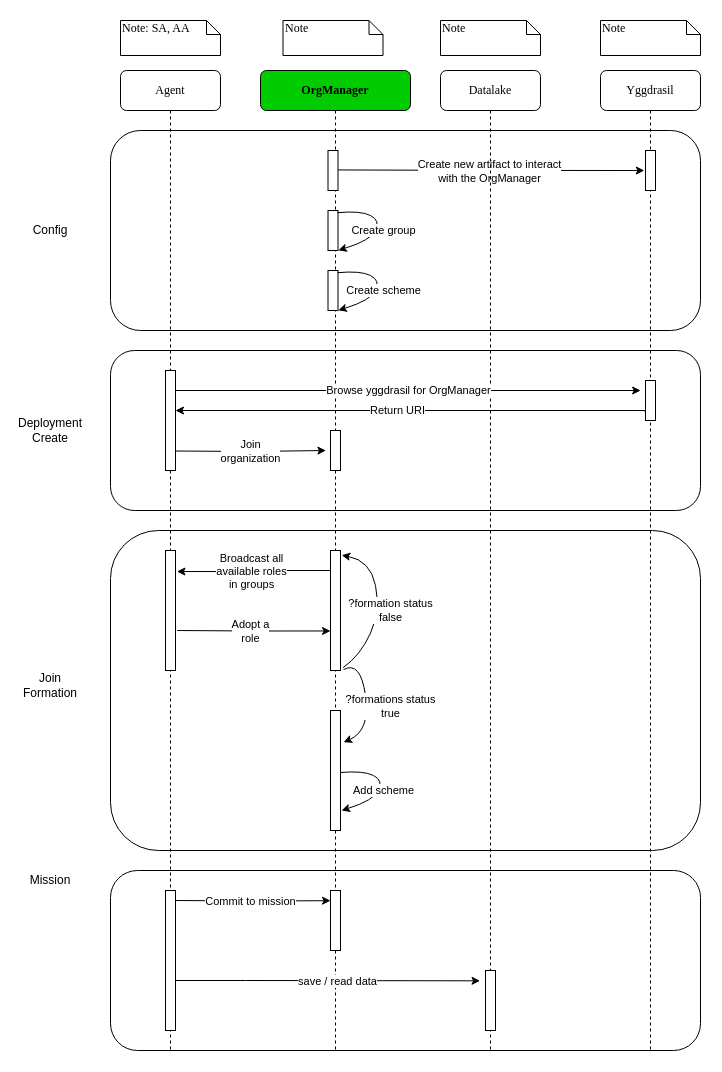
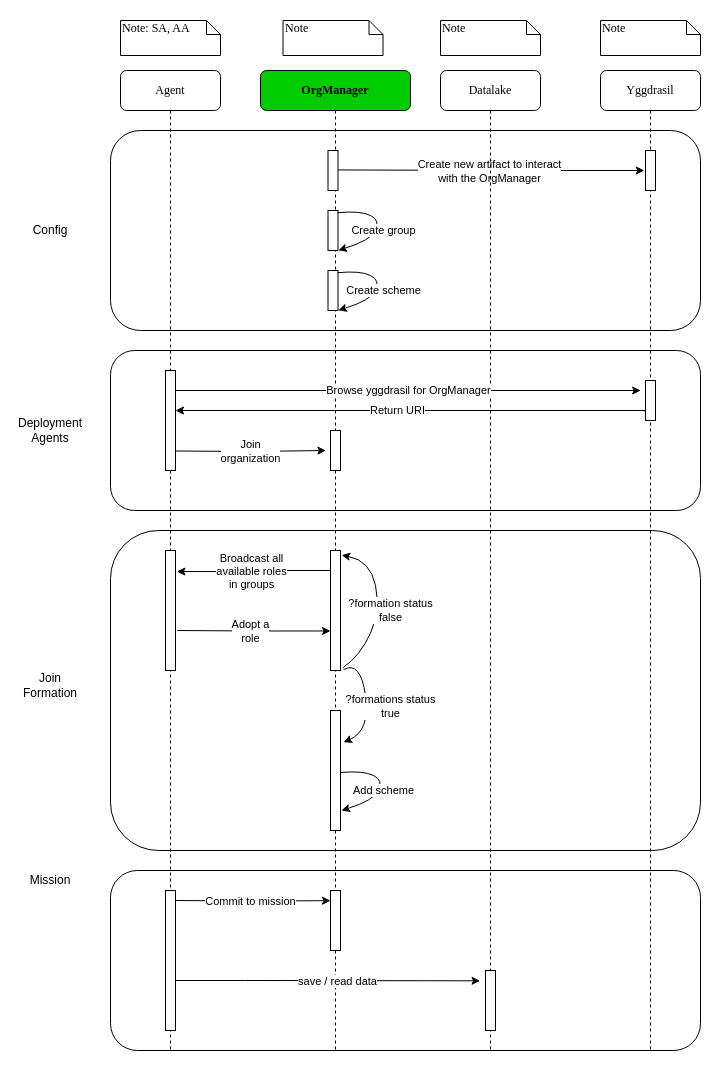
- <mxCell id="52" value="Deployment&lt;br&gt;Create" style="text;html=1;align=center;verticalAlign=middle;whiteSpace=wrap;rounded=0;" vertex="1" parent="1"><mxGeometry x="20" y="415" width="60" height="30" as="geometry" /></mxCell>
+ <mxCell id="52" value="Deployment&lt;br&gt;Agents" style="text;html=1;align=center;verticalAlign=middle;whiteSpace=wrap;rounded=0;" vertex="1" parent="1"><mxGeometry x="20" y="415" width="60" height="30" as="geometry" /></mxCell>
